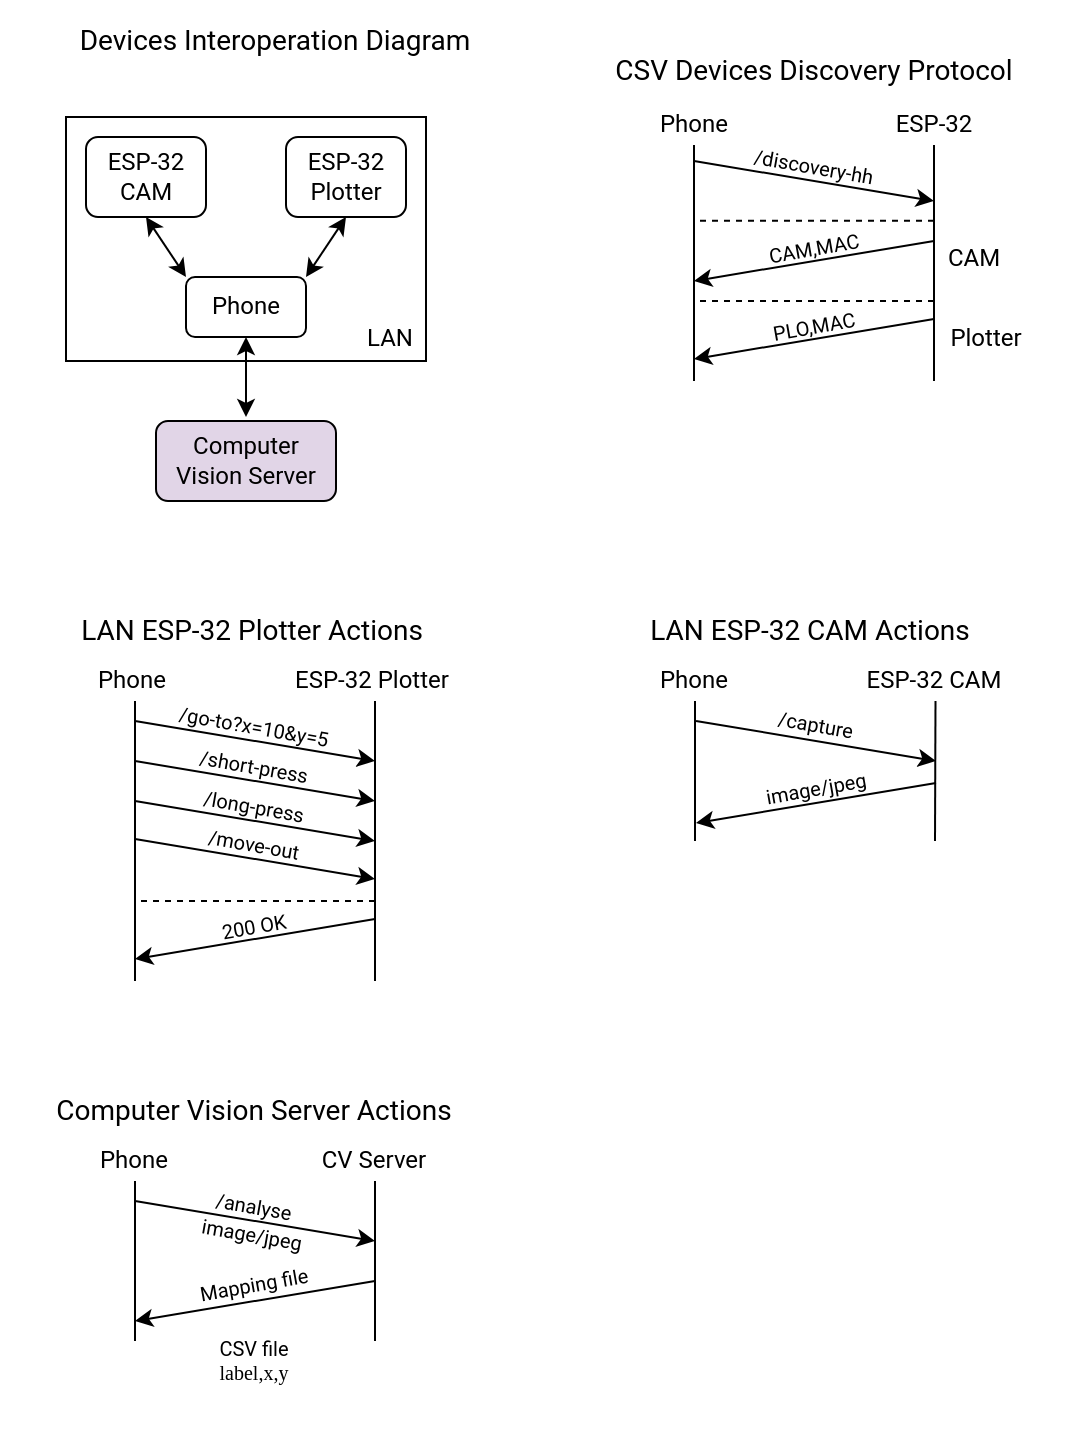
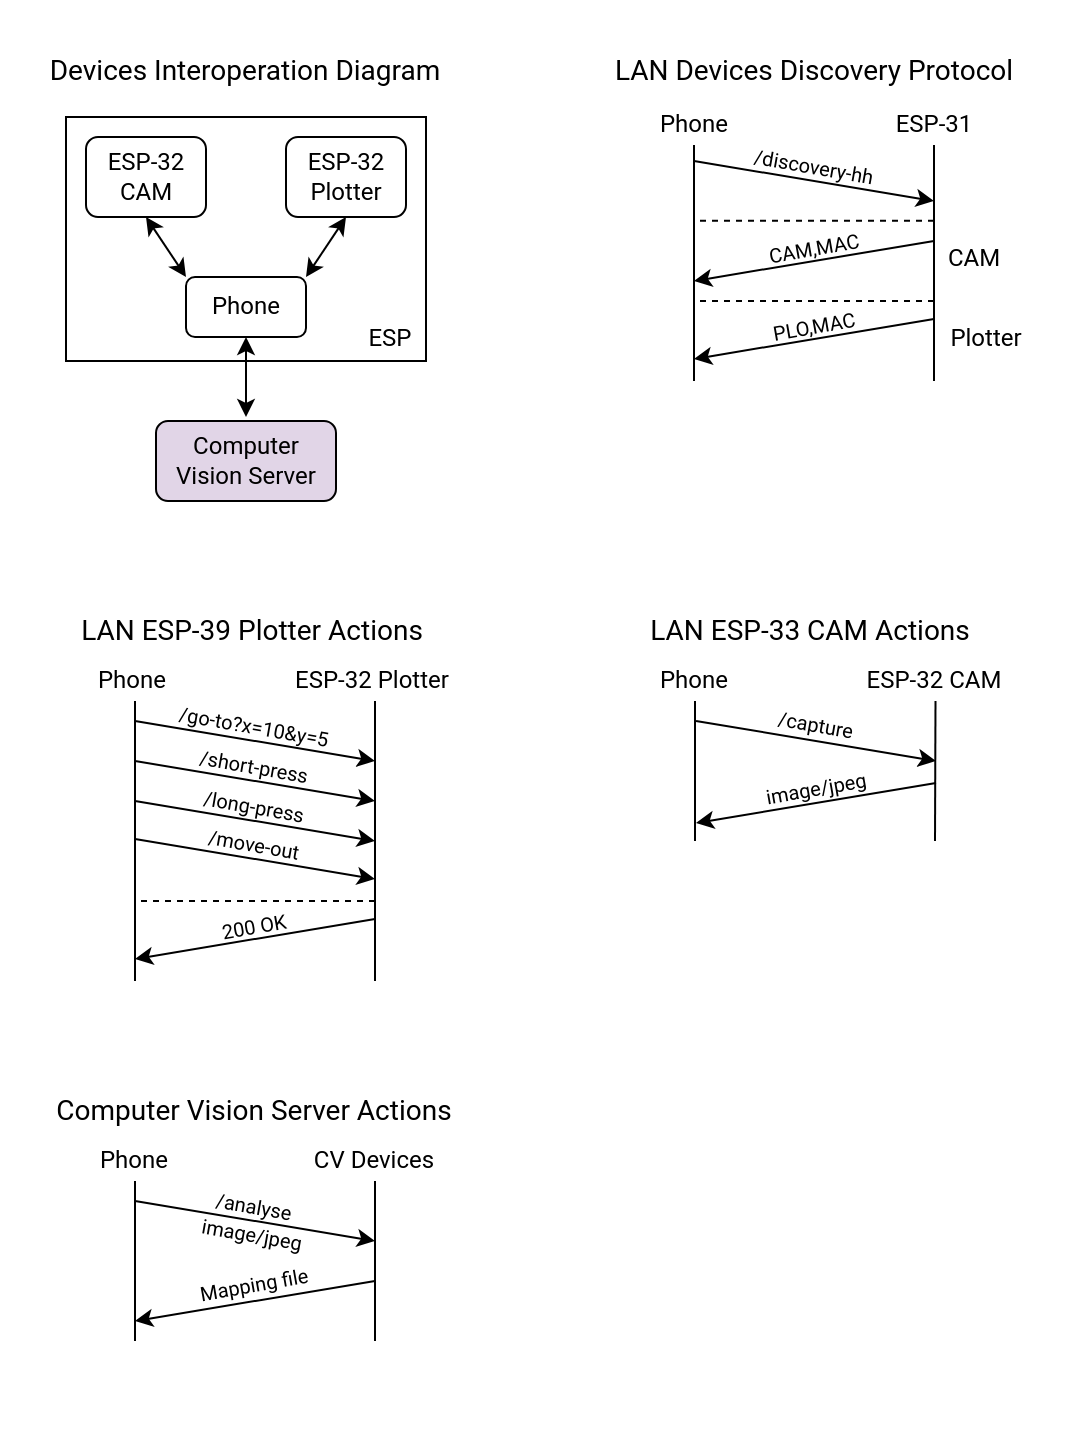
- <mxCell id="11" value="Devices Interoperation Diagram" style="text;html=1;align=center;verticalAlign=middle;whiteSpace=wrap;rounded=0;fontFamily=Roboto;fontSource=https%3A%2F%2Ffonts.googleapis.com%2Fcss%3Ffamily%3DRoboto;fontSize=14;" vertex="1" parent="1"><mxGeometry x="35" y="5" width="205" height="30" as="geometry" /></mxCell>
+ <mxCell id="11" value="Devices Interoperation Diagram" style="text;html=1;align=center;verticalAlign=middle;whiteSpace=wrap;rounded=0;fontFamily=Roboto;fontSource=https%3A%2F%2Ffonts.googleapis.com%2Fcss%3Ffamily%3DRoboto;fontSize=14;" vertex="1" parent="1"><mxGeometry x="20" y="20" width="205" height="30" as="geometry" /></mxCell>
- <mxCell id="13" value="CSV Devices Discovery Protocol" style="text;html=1;align=center;verticalAlign=middle;whiteSpace=wrap;rounded=0;fontFamily=Roboto;fontSource=https%3A%2F%2Ffonts.googleapis.com%2Fcss%3Ffamily%3DRoboto;fontSize=14;" vertex="1" parent="1"><mxGeometry x="301.5" y="20" width="210" height="30" as="geometry" /></mxCell>
+ <mxCell id="13" value="LAN Devices Discovery Protocol" style="text;html=1;align=center;verticalAlign=middle;whiteSpace=wrap;rounded=0;fontFamily=Roboto;fontSource=https%3A%2F%2Ffonts.googleapis.com%2Fcss%3Ffamily%3DRoboto;fontSize=14;" vertex="1" parent="1"><mxGeometry x="301.5" y="20" width="210" height="30" as="geometry" /></mxCell>
- <mxCell id="16" value="ESP-32" style="text;html=1;align=center;verticalAlign=middle;whiteSpace=wrap;rounded=0;fontFamily=Roboto;fontSource=https%3A%2F%2Ffonts.googleapis.com%2Fcss%3Ffamily%3DRoboto;" vertex="1" parent="1"><mxGeometry x="436.5" y="47" width="60" height="30" as="geometry" /></mxCell>
+ <mxCell id="16" value="ESP-31" style="text;html=1;align=center;verticalAlign=middle;whiteSpace=wrap;rounded=0;fontFamily=Roboto;fontSource=https%3A%2F%2Ffonts.googleapis.com%2Fcss%3Ffamily%3DRoboto;" vertex="1" parent="1"><mxGeometry x="436.5" y="47" width="60" height="30" as="geometry" /></mxCell>
- <mxCell id="6" value="LAN" style="text;html=1;align=center;verticalAlign=middle;whiteSpace=wrap;rounded=0;fontFamily=Roboto;fontSource=https%3A%2F%2Ffonts.googleapis.com%2Fcss%3Ffamily%3DRoboto;" vertex="1" parent="1"><mxGeometry x="174.5" y="159" width="40" height="20" as="geometry" /></mxCell>
+ <mxCell id="6" value="ESP" style="text;html=1;align=center;verticalAlign=middle;whiteSpace=wrap;rounded=0;fontFamily=Roboto;fontSource=https%3A%2F%2Ffonts.googleapis.com%2Fcss%3Ffamily%3DRoboto;" vertex="1" parent="1"><mxGeometry x="174.5" y="159" width="40" height="20" as="geometry" /></mxCell>
- <mxCell id="28" value="LAN ESP-32 Plotter Actions" style="text;html=1;align=center;verticalAlign=middle;whiteSpace=wrap;rounded=0;fontFamily=Roboto;fontSource=https%3A%2F%2Ffonts.googleapis.com%2Fcss%3Ffamily%3DRoboto;fontSize=14;" vertex="1" parent="1"><mxGeometry x="21" y="300" width="210" height="30" as="geometry" /></mxCell>
+ <mxCell id="28" value="LAN ESP-39 Plotter Actions" style="text;html=1;align=center;verticalAlign=middle;whiteSpace=wrap;rounded=0;fontFamily=Roboto;fontSource=https%3A%2F%2Ffonts.googleapis.com%2Fcss%3Ffamily%3DRoboto;fontSize=14;" vertex="1" parent="1"><mxGeometry x="21" y="300" width="210" height="30" as="geometry" /></mxCell>
- <mxCell id="44" value="LAN ESP-32 CAM Actions" style="text;html=1;align=center;verticalAlign=middle;whiteSpace=wrap;rounded=0;fontFamily=Roboto;fontSource=https%3A%2F%2Ffonts.googleapis.com%2Fcss%3Ffamily%3DRoboto;fontSize=14;" vertex="1" parent="1"><mxGeometry x="299.5" y="300" width="210" height="30" as="geometry" /></mxCell>
+ <mxCell id="44" value="LAN ESP-33 CAM Actions" style="text;html=1;align=center;verticalAlign=middle;whiteSpace=wrap;rounded=0;fontFamily=Roboto;fontSource=https%3A%2F%2Ffonts.googleapis.com%2Fcss%3Ffamily%3DRoboto;fontSize=14;" vertex="1" parent="1"><mxGeometry x="299.5" y="300" width="210" height="30" as="geometry" /></mxCell>
- <mxCell id="56" value="CV Server" style="text;html=1;align=center;verticalAlign=middle;whiteSpace=wrap;rounded=0;fontFamily=Roboto;fontSource=https%3A%2F%2Ffonts.googleapis.com%2Fcss%3Ffamily%3DRoboto;" vertex="1" parent="1"><mxGeometry x="147" y="565" width="80" height="30" as="geometry" /></mxCell>
+ <mxCell id="56" value="CV Devices" style="text;html=1;align=center;verticalAlign=middle;whiteSpace=wrap;rounded=0;fontFamily=Roboto;fontSource=https%3A%2F%2Ffonts.googleapis.com%2Fcss%3Ffamily%3DRoboto;" vertex="1" parent="1"><mxGeometry x="147" y="565" width="80" height="30" as="geometry" /></mxCell>
- <mxCell id="62" value="CSV file&lt;br style=&quot;font-size: 10px;&quot;&gt;&lt;font data-font-src=&quot;https://fonts.googleapis.com/css?family=Fira+Code&quot; face=&quot;Fira Code&quot;&gt;label,x,y&lt;/font&gt;" style="text;html=1;align=center;verticalAlign=middle;whiteSpace=wrap;rounded=0;fontFamily=Roboto;fontSource=https%3A%2F%2Ffonts.googleapis.com%2Fcss%3Ffamily%3DRoboto;fontSize=10;" vertex="1" parent="1"><mxGeometry x="97" y="665" width="60" height="30" as="geometry" /></mxCell>
